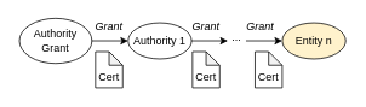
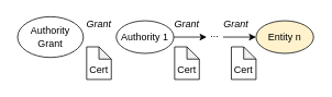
- <mxCell id="5" value="" style="endArrow=classic;html=1;rounded=0;exitX=1;exitY=0.5;exitDx=0;exitDy=0;entryX=0;entryY=0.5;entryDx=0;entryDy=0;" edge="1" parent="1" source="2" target="3"><mxGeometry width="50" height="50" relative="1" as="geometry"><mxPoint x="290" y="140" as="sourcePoint" /><mxPoint x="340" y="90" as="targetPoint" /></mxGeometry></mxCell>
